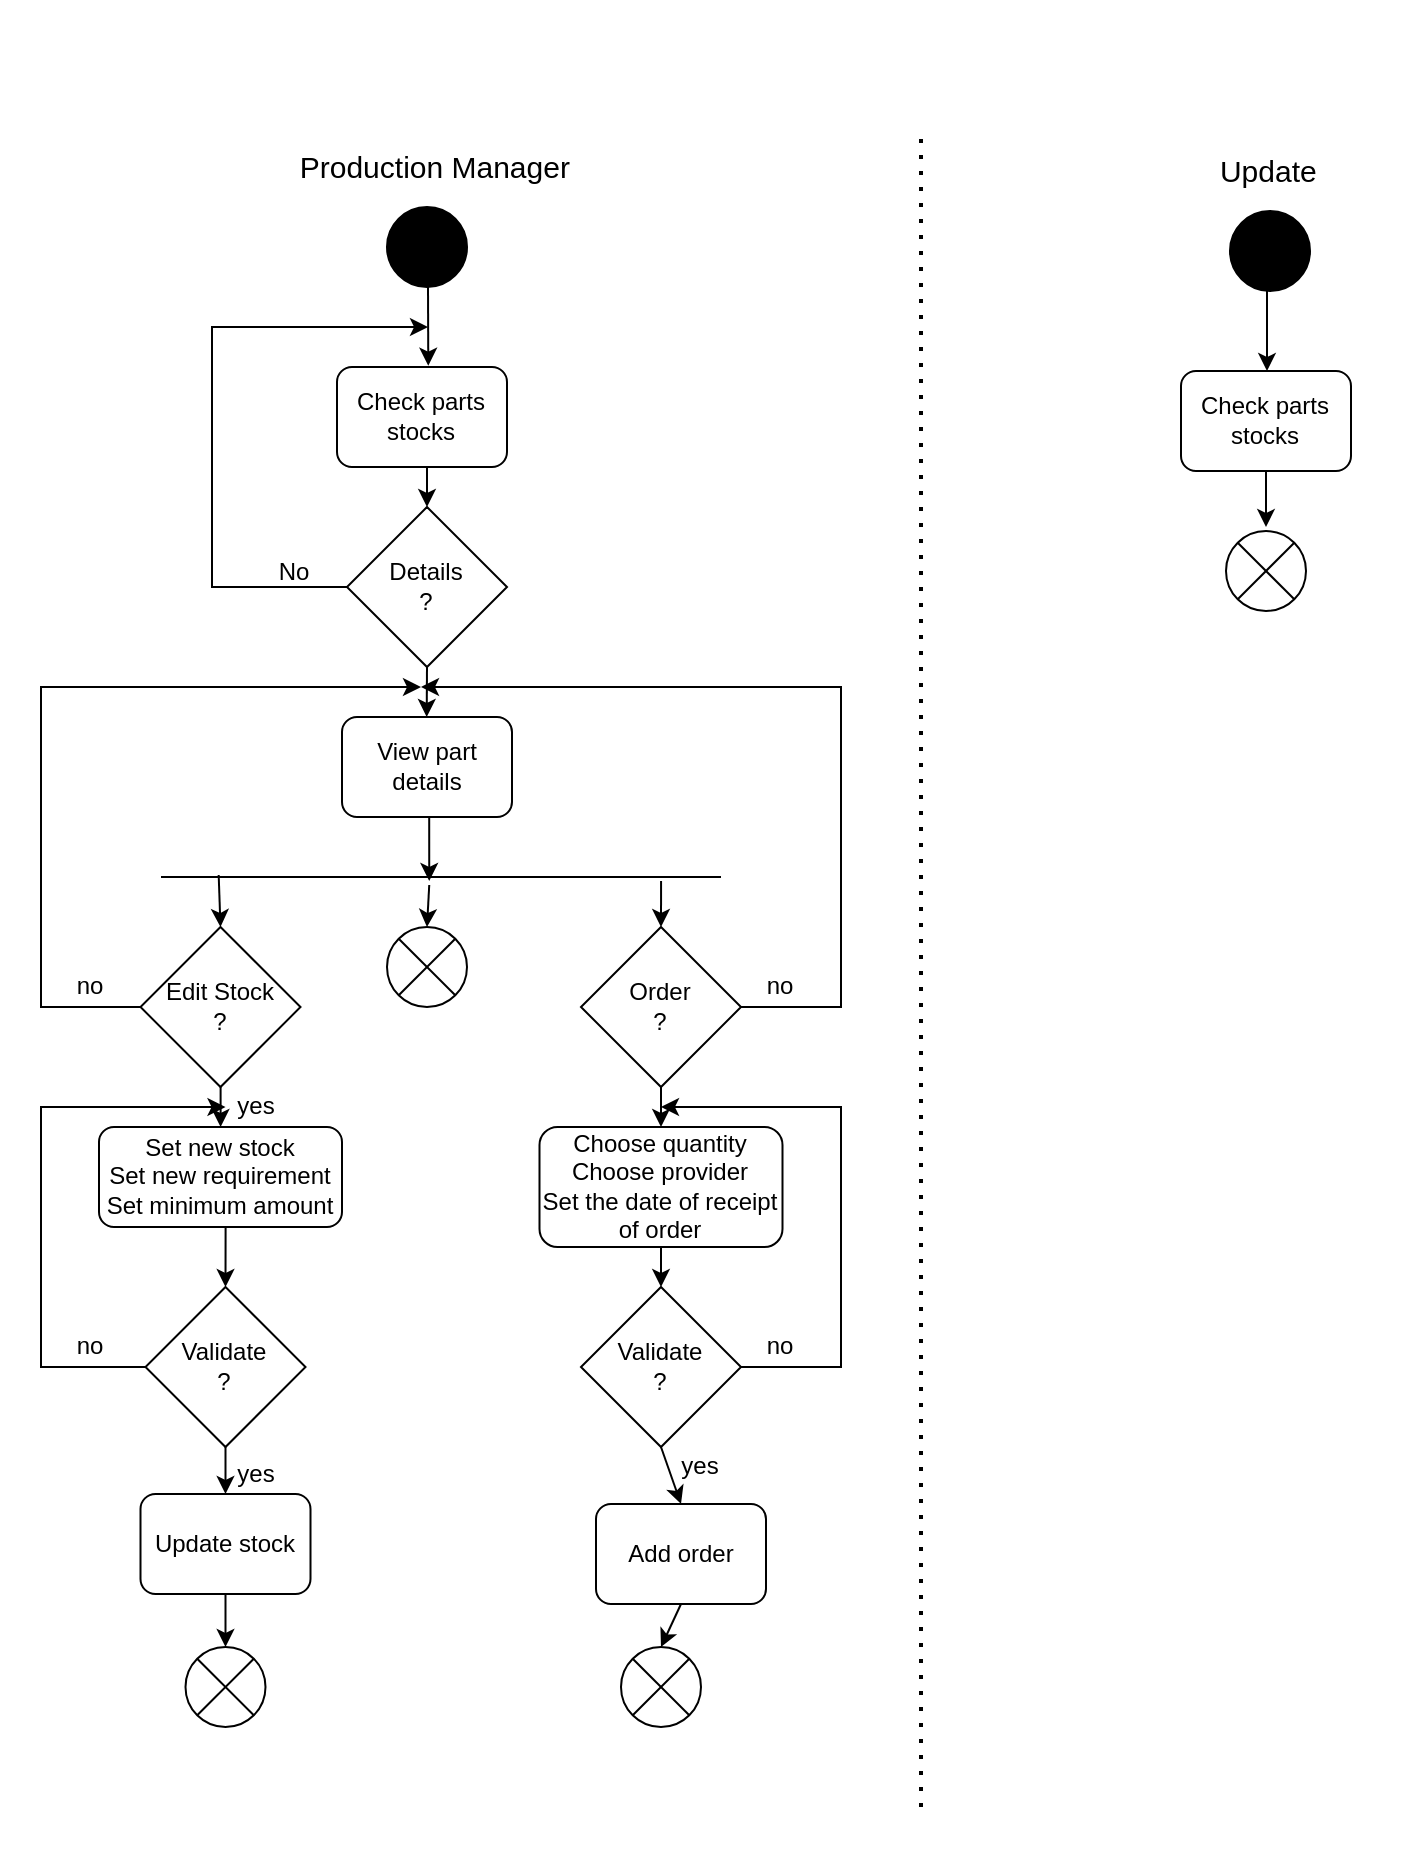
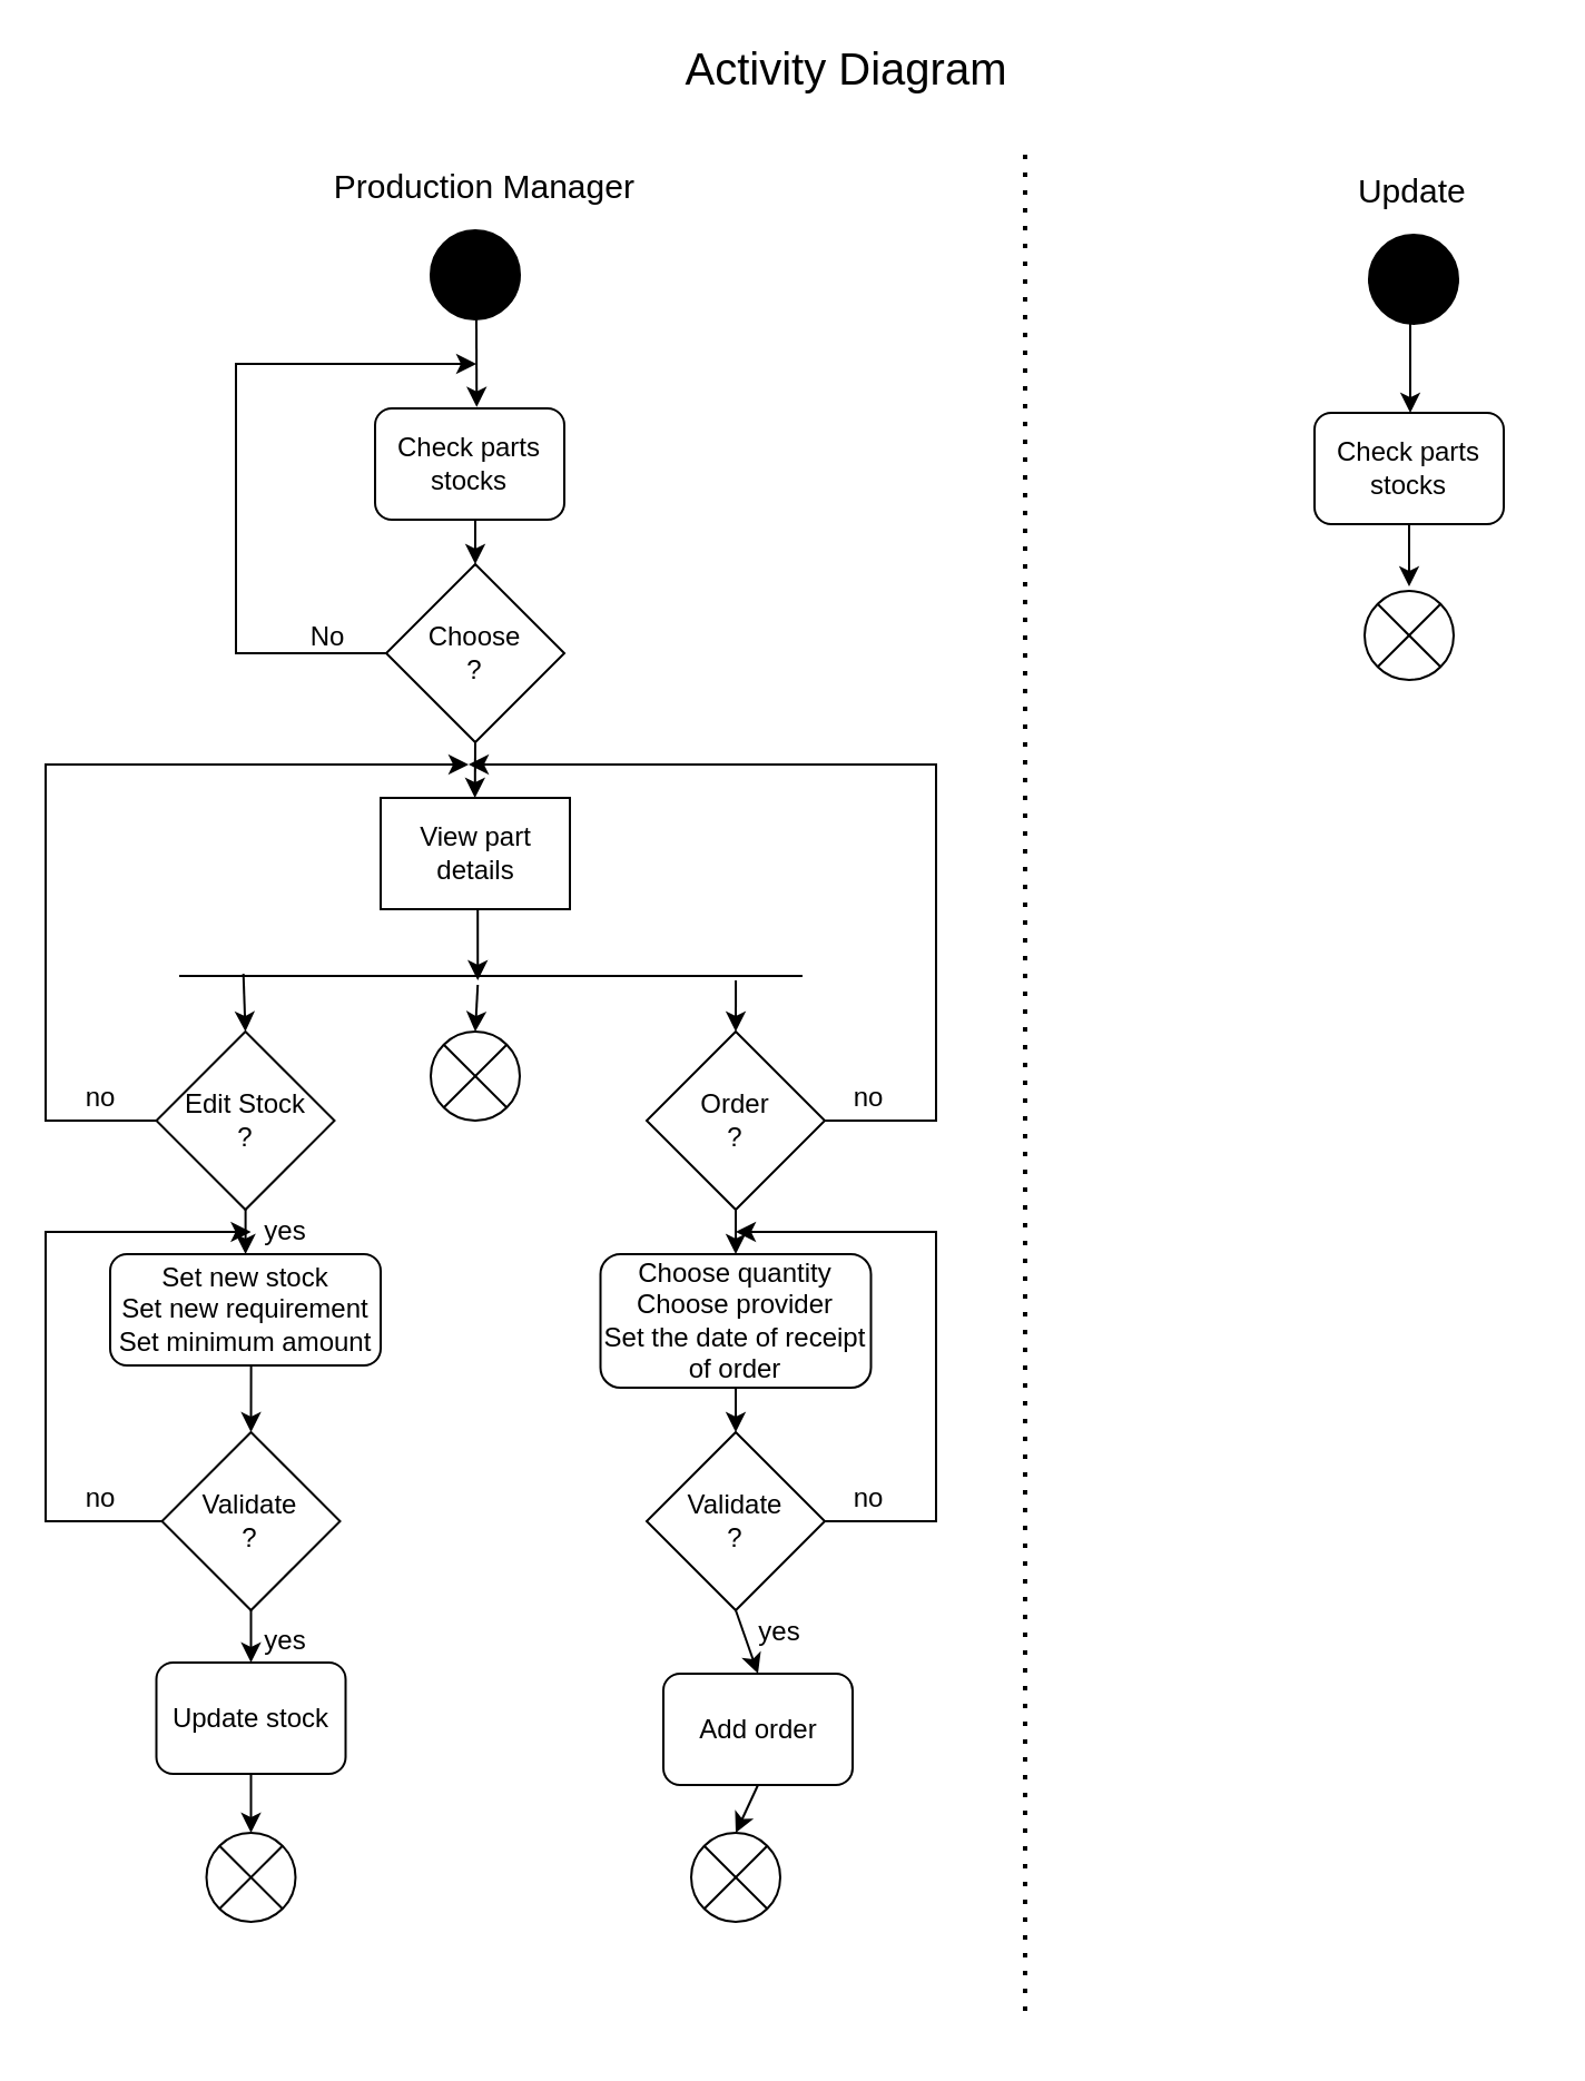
+ <mxCell id="2" value="&lt;font style=&quot;font-size: 20px&quot;&gt;Activity Diagram&lt;/font&gt;" style="text;html=1;strokeColor=none;fillColor=none;align=center;verticalAlign=middle;whiteSpace=wrap;rounded=0;" parent="1" vertex="1"><mxGeometry x="290" y="20" width="180" height="20" as="geometry" /></mxCell>
- <mxCell id="9" value="Details&lt;br&gt;?" style="rhombus;whiteSpace=wrap;html=1;" parent="7" vertex="1"><mxGeometry width="80" height="80" as="geometry" /></mxCell>
+ <mxCell id="9" value="Choose&lt;br&gt;?" style="rhombus;whiteSpace=wrap;html=1;" parent="7" vertex="1"><mxGeometry width="80" height="80" as="geometry" /></mxCell>
- <mxCell id="6" value="View part details" style="rounded=1;whiteSpace=wrap;html=1;" parent="1" vertex="1"><mxGeometry x="170.5" y="358" width="85" height="50" as="geometry" /></mxCell>
+ <mxCell id="6" value="View part details" style="whiteSpace=wrap;html=1;rounded=0;" parent="1" vertex="1"><mxGeometry x="170.5" y="358" width="85" height="50" as="geometry" /></mxCell>
